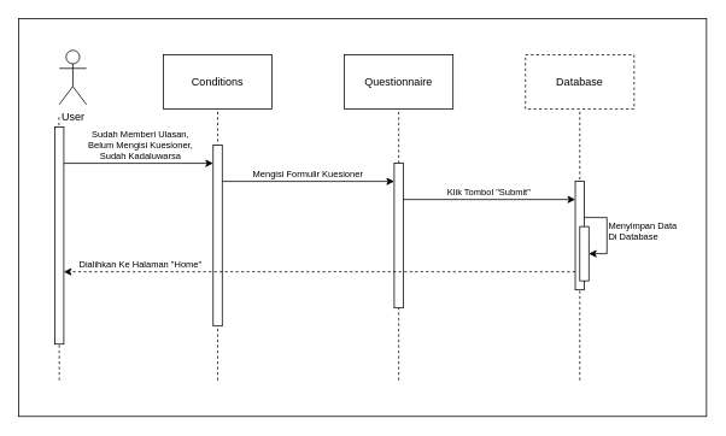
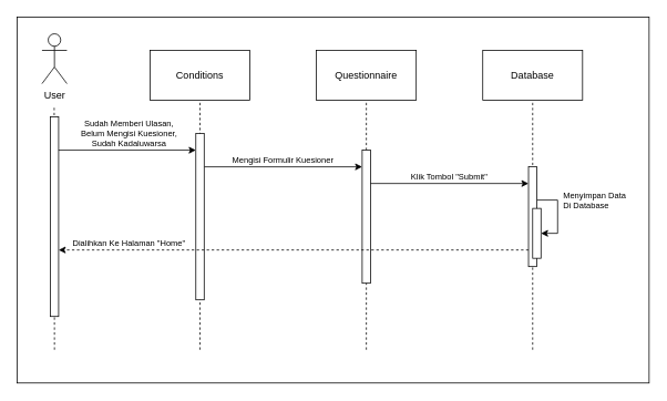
- <mxCell id="3" value="User" style="shape=umlActor;verticalLabelPosition=bottom;verticalAlign=top;html=1;outlineConnect=0;" parent="1" vertex="1"><mxGeometry x="65" y="55" width="30" height="60" as="geometry" /></mxCell>
+ <mxCell id="3" value="User" style="shape=umlActor;verticalLabelPosition=bottom;verticalAlign=top;html=1;outlineConnect=0;" parent="1" vertex="1"><mxGeometry x="50" y="40" width="30" height="60" as="geometry" /></mxCell>
- <mxCell id="18" value="Database" style="rounded=0;whiteSpace=wrap;html=1;dashed=1;" parent="1" vertex="1"><mxGeometry x="580" y="60" width="120" height="60" as="geometry" /></mxCell>
+ <mxCell id="18" value="Database" style="rounded=0;whiteSpace=wrap;html=1;" parent="1" vertex="1"><mxGeometry x="580" y="60" width="120" height="60" as="geometry" /></mxCell>
- <mxCell id="21" value="Menyimpan Data Di Database" style="text;html=1;align=left;verticalAlign=middle;whiteSpace=wrap;rounded=0;fontSize=10;" parent="1" vertex="1"><mxGeometry x="670" y="240" width="80" height="30" as="geometry" /></mxCell>
+ <mxCell id="21" value="Menyimpan Data Di Database" style="text;html=1;align=left;verticalAlign=middle;whiteSpace=wrap;rounded=0;fontSize=10;" parent="1" vertex="1"><mxGeometry x="675" y="225" width="80" height="30" as="geometry" /></mxCell>
